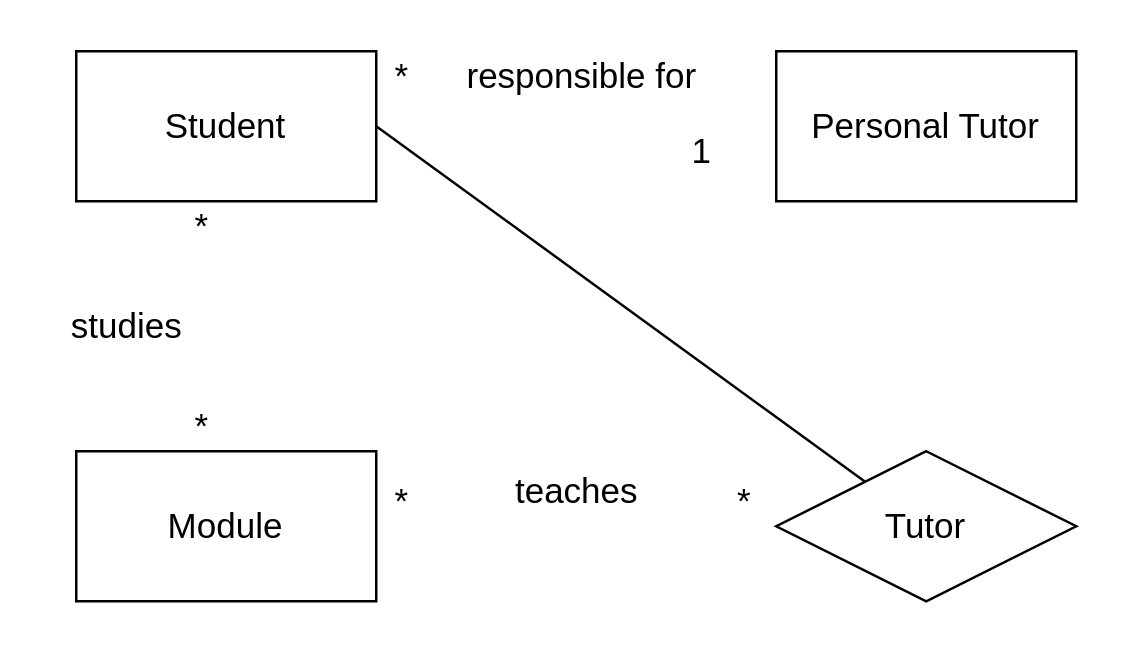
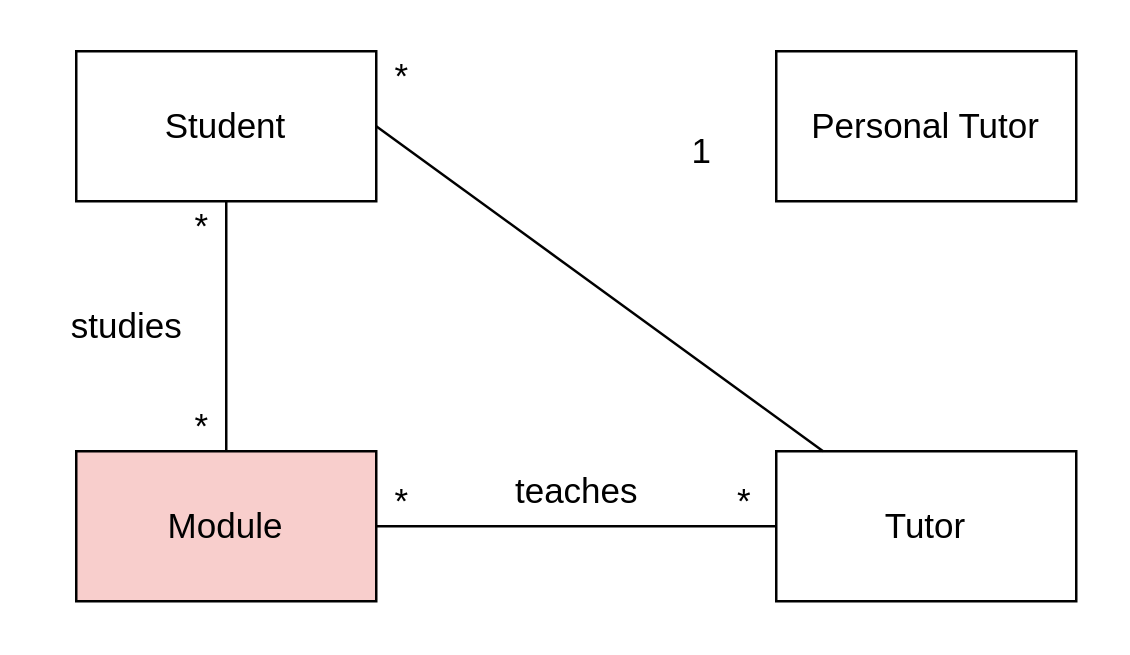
- <mxCell id="9" value="&lt;font style=&quot;font-size: 14px&quot;&gt;responsible for&lt;/font&gt;" style="text;html=1;align=center;verticalAlign=middle;resizable=0;points=[];autosize=1;" vertex="1" parent="1"><mxGeometry x="177" y="20" width="110" height="20" as="geometry" /></mxCell>
+ <mxCell id="7" value="" style="endArrow=none;html=1;entryX=0.5;entryY=1;entryDx=0;entryDy=0;exitX=0.5;exitY=0;exitDx=0;exitDy=0;" edge="1" parent="1" source="3" target="2"><mxGeometry width="50" height="50" relative="1" as="geometry"><mxPoint x="190" y="170" as="sourcePoint" /><mxPoint x="240" y="120" as="targetPoint" /></mxGeometry></mxCell>
- <mxCell id="3" value="&lt;font style=&quot;font-size: 14px&quot;&gt;Module&lt;/font&gt;" style="rounded=0;whiteSpace=wrap;html=1;" vertex="1" parent="1"><mxGeometry x="30" y="180" width="120" height="60" as="geometry" /></mxCell>
+ <mxCell id="3" value="&lt;font style=&quot;font-size: 14px&quot;&gt;Module&lt;/font&gt;" style="rounded=0;whiteSpace=wrap;html=1;fillColor=#f8cecc;" vertex="1" parent="1"><mxGeometry x="30" y="180" width="120" height="60" as="geometry" /></mxCell>
+ <mxCell id="8" value="" style="endArrow=none;html=1;entryX=0;entryY=0.5;entryDx=0;entryDy=0;exitX=1;exitY=0.5;exitDx=0;exitDy=0;" edge="1" parent="1" source="3" target="5"><mxGeometry width="50" height="50" relative="1" as="geometry"><mxPoint x="190" y="230" as="sourcePoint" /><mxPoint x="240" y="180" as="targetPoint" /></mxGeometry></mxCell>
- <mxCell id="5" value="&lt;font style=&quot;font-size: 14px&quot;&gt;Tutor&lt;/font&gt;" style="rhombus;whiteSpace=wrap;html=1;" vertex="1" parent="1"><mxGeometry x="310" y="180" width="120" height="60" as="geometry" /></mxCell>
+ <mxCell id="5" value="&lt;font style=&quot;font-size: 14px&quot;&gt;Tutor&lt;/font&gt;" style="rounded=0;whiteSpace=wrap;html=1;" vertex="1" parent="1"><mxGeometry x="310" y="180" width="120" height="60" as="geometry" /></mxCell>
